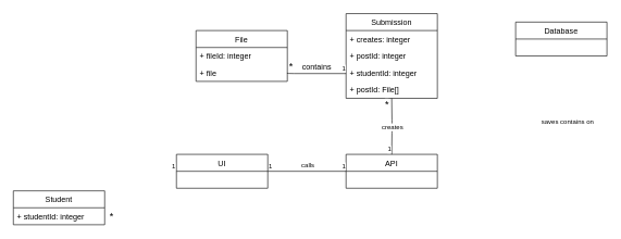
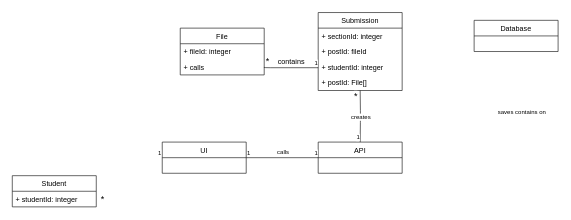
- <mxCell id="15" value="+ creates: integer" style="text;strokeColor=none;fillColor=none;align=left;verticalAlign=top;spacingLeft=4;spacingRight=4;overflow=hidden;rotatable=0;points=[[0,0.5],[1,0.5]];portConstraint=eastwest;" parent="14" vertex="1"><mxGeometry y="26" width="140" height="26" as="geometry" /></mxCell>
+ <mxCell id="15" value="+ sectionId: integer" style="text;strokeColor=none;fillColor=none;align=left;verticalAlign=top;spacingLeft=4;spacingRight=4;overflow=hidden;rotatable=0;points=[[0,0.5],[1,0.5]];portConstraint=eastwest;" parent="14" vertex="1"><mxGeometry y="26" width="140" height="26" as="geometry" /></mxCell>
- <mxCell id="16" value="+ postId: integer" style="text;strokeColor=none;fillColor=none;align=left;verticalAlign=top;spacingLeft=4;spacingRight=4;overflow=hidden;rotatable=0;points=[[0,0.5],[1,0.5]];portConstraint=eastwest;" parent="14" vertex="1"><mxGeometry y="52" width="140" height="26" as="geometry" /></mxCell>
+ <mxCell id="16" value="+ postId: fileId" style="text;strokeColor=none;fillColor=none;align=left;verticalAlign=top;spacingLeft=4;spacingRight=4;overflow=hidden;rotatable=0;points=[[0,0.5],[1,0.5]];portConstraint=eastwest;" parent="14" vertex="1"><mxGeometry y="52" width="140" height="26" as="geometry" /></mxCell>
- <mxCell id="24" value="+ file" style="text;strokeColor=none;fillColor=none;align=left;verticalAlign=top;spacingLeft=4;spacingRight=4;overflow=hidden;rotatable=0;points=[[0,0.5],[1,0.5]];portConstraint=eastwest;" parent="22" vertex="1"><mxGeometry y="52" width="140" height="26" as="geometry" /></mxCell>
+ <mxCell id="24" value="+ calls" style="text;strokeColor=none;fillColor=none;align=left;verticalAlign=top;spacingLeft=4;spacingRight=4;overflow=hidden;rotatable=0;points=[[0,0.5],[1,0.5]];portConstraint=eastwest;" parent="22" vertex="1"><mxGeometry y="52" width="140" height="26" as="geometry" /></mxCell>
